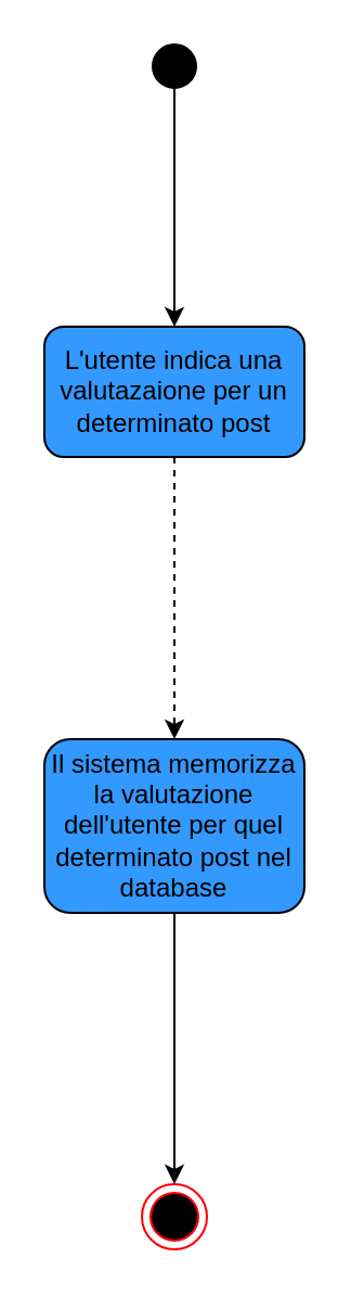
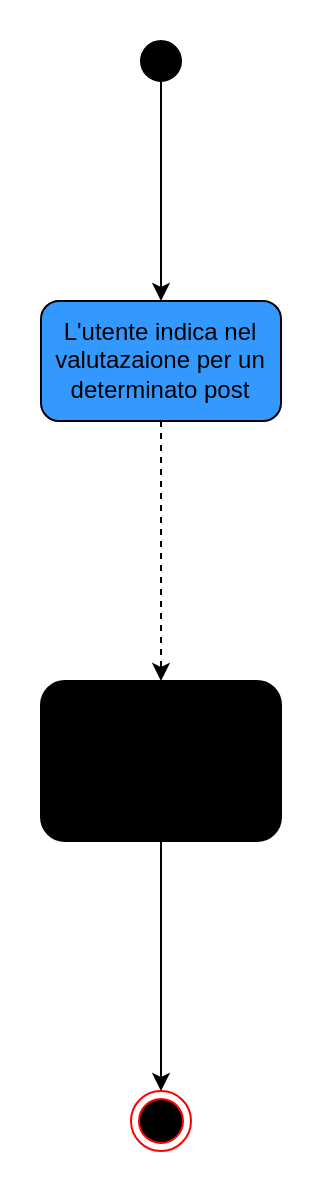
- <mxCell id="4" value="L'utente indica una valutazaione per un determinato post" style="rounded=1;whiteSpace=wrap;html=1;strokeColor=#000000;fillColor=#3399FF;" vertex="1" parent="1"><mxGeometry x="20" y="150" width="120" height="60" as="geometry" /></mxCell>
+ <mxCell id="4" value="L'utente indica nel valutazaione per un determinato post" style="rounded=1;whiteSpace=wrap;html=1;strokeColor=#000000;fillColor=#3399FF;" vertex="1" parent="1"><mxGeometry x="20" y="150" width="120" height="60" as="geometry" /></mxCell>
- <mxCell id="6" value="Il sistema memorizza la valutazione dell'utente per quel determinato post nel database" style="rounded=1;whiteSpace=wrap;html=1;strokeColor=#000000;fillColor=#3399FF;" vertex="1" parent="1"><mxGeometry x="20" y="340" width="120" height="80" as="geometry" /></mxCell>
+ <mxCell id="6" value="Il sistema memorizza la valutazione dell'utente per quel determinato post nel database" style="rounded=1;whiteSpace=wrap;html=1;strokeColor=#000000;fillColor=#000000;" vertex="1" parent="1"><mxGeometry x="20" y="340" width="120" height="80" as="geometry" /></mxCell>
